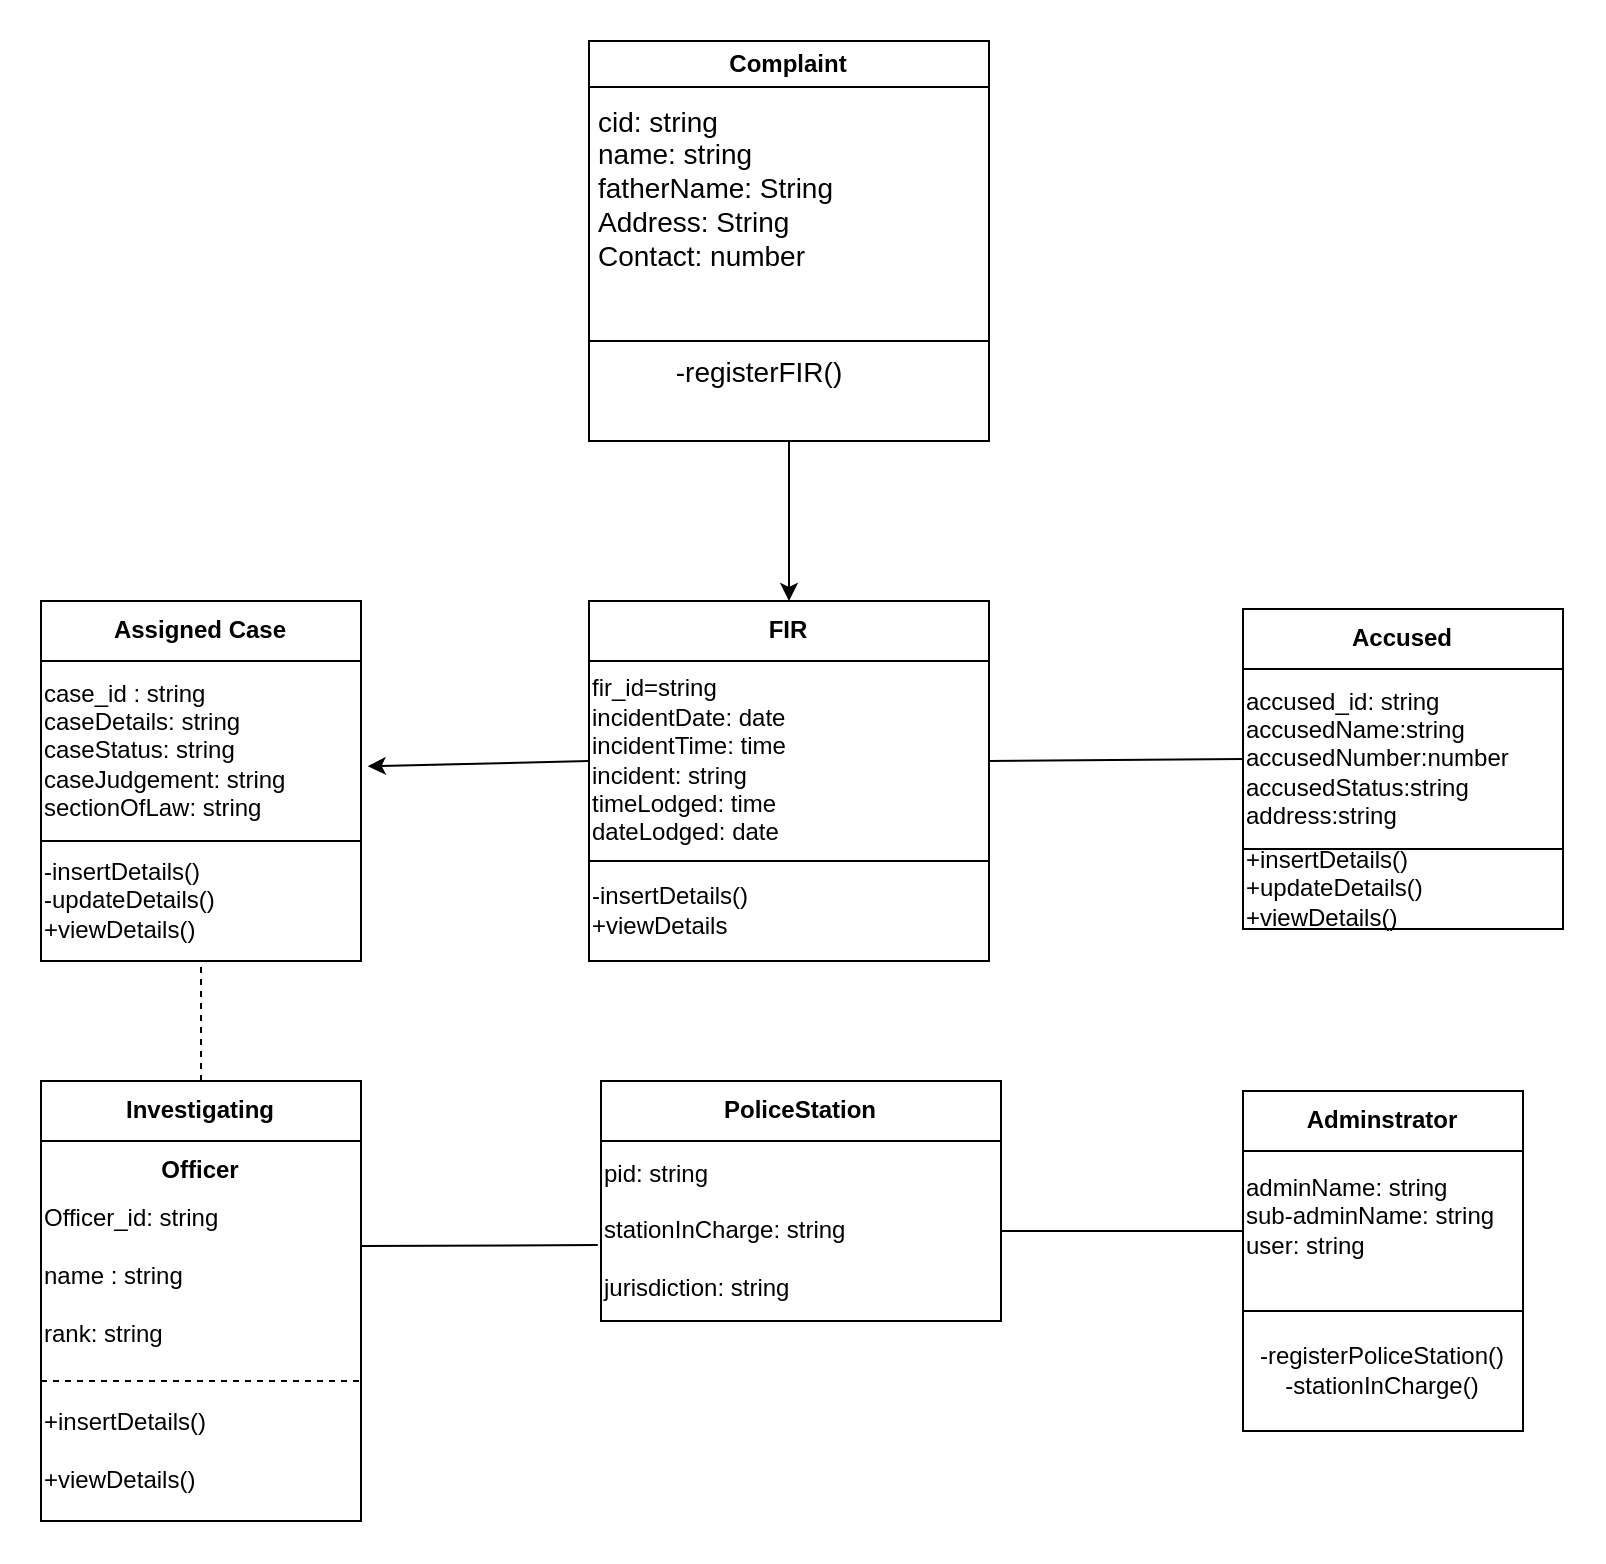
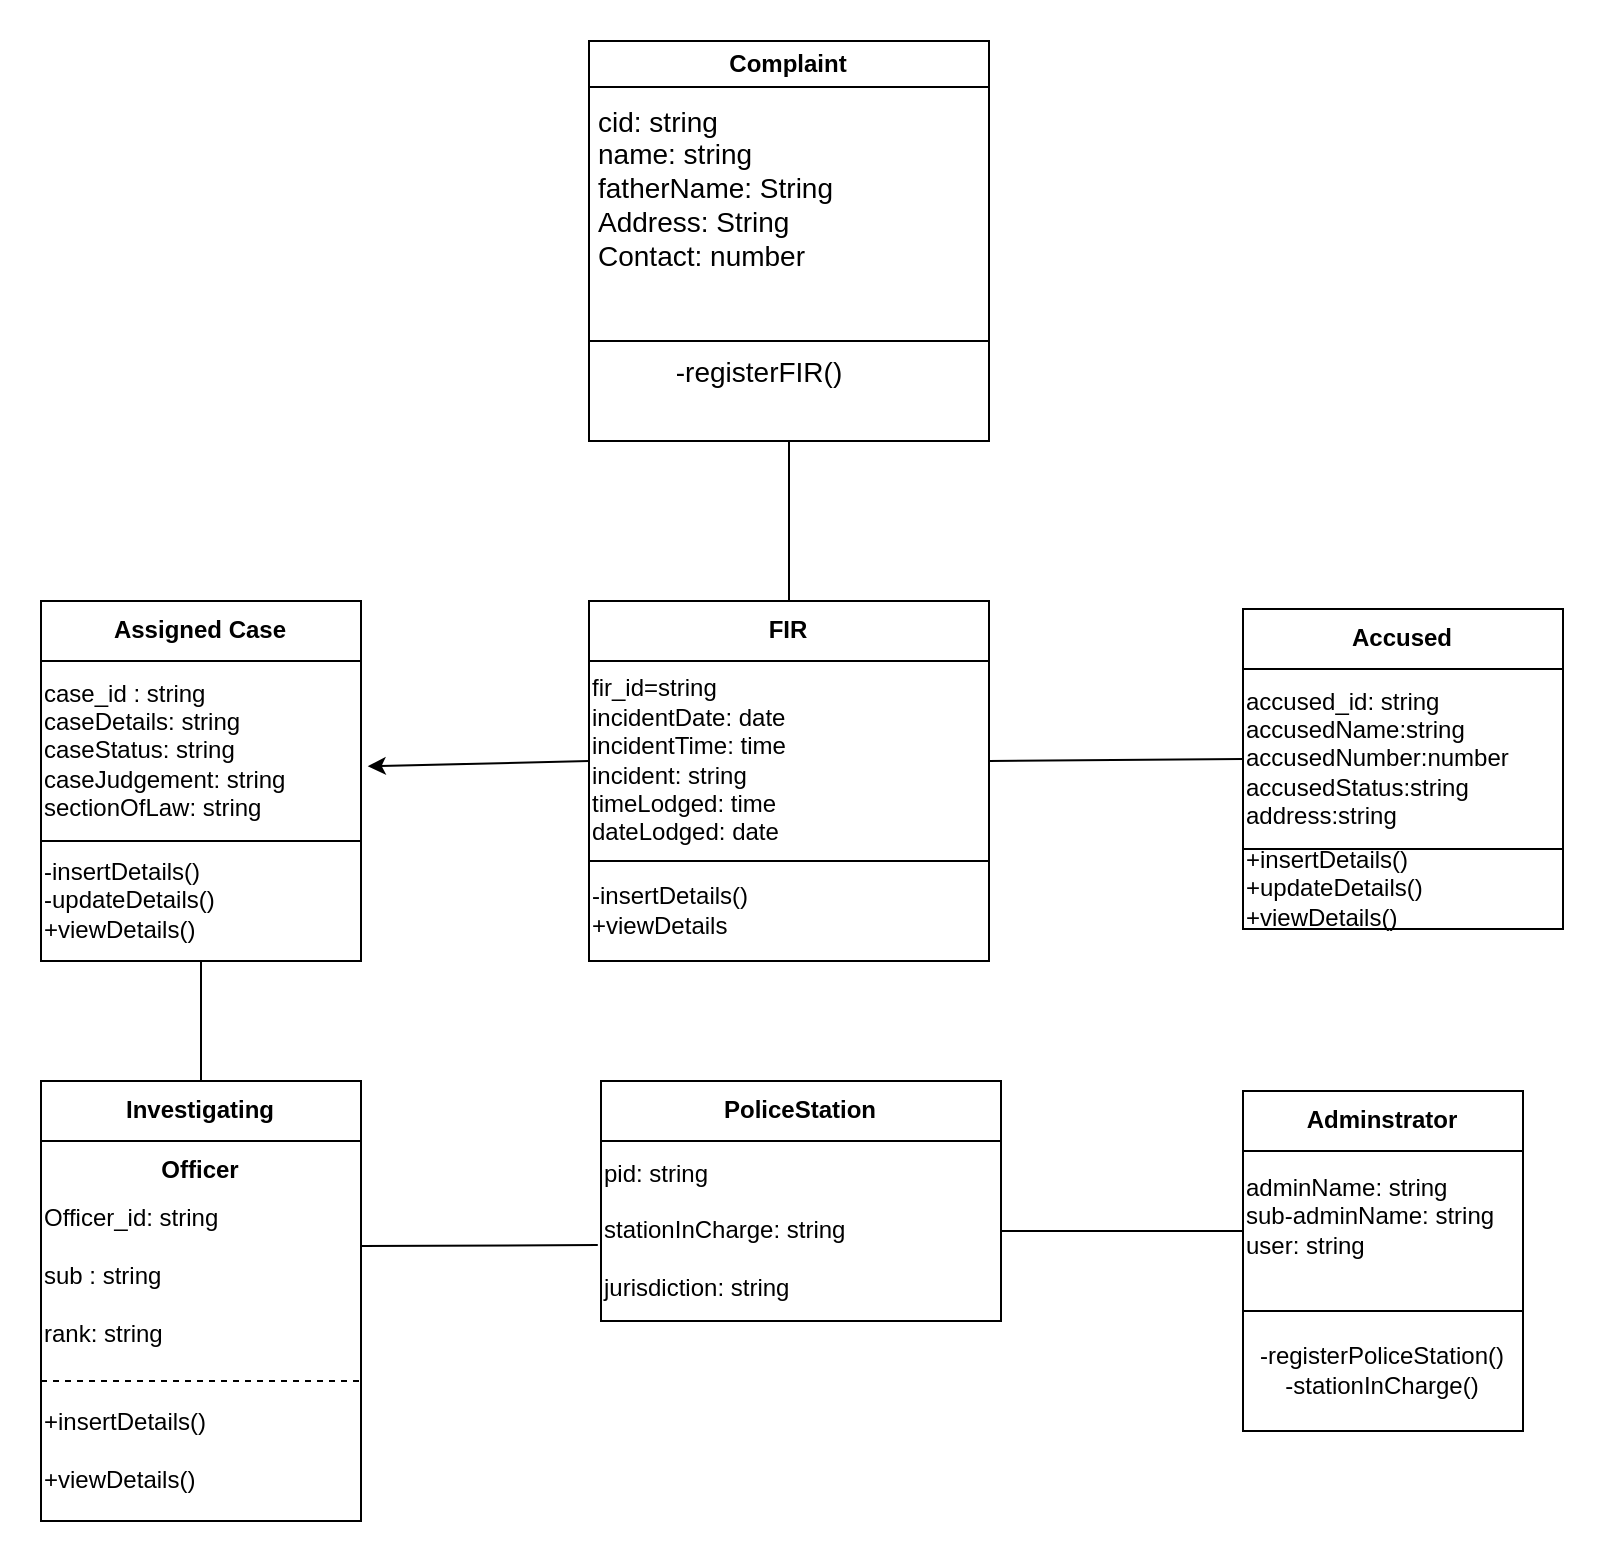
- <mxCell id="6" value="" style="endArrow=classic;html=1;rounded=0;exitX=0.5;exitY=1;exitDx=0;exitDy=0;" edge="1" parent="1" source="2" target="7"><mxGeometry width="50" height="50" relative="1" as="geometry"><mxPoint x="420" y="260" as="sourcePoint" /><mxPoint x="470" y="210" as="targetPoint" /></mxGeometry></mxCell>
+ <mxCell id="6" value="" style="endArrow=none;html=1;rounded=0;exitX=0.5;exitY=1;exitDx=0;exitDy=0;" edge="1" parent="1" source="2" target="7"><mxGeometry width="50" height="50" relative="1" as="geometry"><mxPoint x="420" y="260" as="sourcePoint" /><mxPoint x="470" y="210" as="targetPoint" /></mxGeometry></mxCell>
- <mxCell id="26" value="" style="endArrow=none;html=1;rounded=0;exitX=0.5;exitY=0;exitDx=0;exitDy=0;entryX=0.5;entryY=1;entryDx=0;entryDy=0;dashed=1;" edge="1" parent="1" source="21" target="13"><mxGeometry width="50" height="50" relative="1" as="geometry"><mxPoint x="430" y="520" as="sourcePoint" /><mxPoint x="480" y="470" as="targetPoint" /></mxGeometry></mxCell>
+ <mxCell id="26" value="" style="endArrow=none;html=1;rounded=0;exitX=0.5;exitY=0;exitDx=0;exitDy=0;entryX=0.5;entryY=1;entryDx=0;entryDy=0;" edge="1" parent="1" source="21" target="13"><mxGeometry width="50" height="50" relative="1" as="geometry"><mxPoint x="430" y="520" as="sourcePoint" /><mxPoint x="480" y="470" as="targetPoint" /></mxGeometry></mxCell>
- <mxCell id="23" value="Officer_id: string&amp;nbsp;&lt;div&gt;&lt;br&gt;&lt;/div&gt;&lt;div&gt;name : string&lt;br&gt;&lt;br&gt;rank: string&lt;/div&gt;&lt;div&gt;&lt;br&gt;&lt;/div&gt;" style="text;html=1;align=left;verticalAlign=middle;whiteSpace=wrap;rounded=0;" vertex="1" parent="21"><mxGeometry y="60" width="160" height="90" as="geometry" /></mxCell>
+ <mxCell id="23" value="Officer_id: string&amp;nbsp;&lt;div&gt;&lt;br&gt;&lt;/div&gt;&lt;div&gt;sub : string&lt;br&gt;&lt;br&gt;rank: string&lt;/div&gt;&lt;div&gt;&lt;br&gt;&lt;/div&gt;" style="text;html=1;align=left;verticalAlign=middle;whiteSpace=wrap;rounded=0;" vertex="1" parent="21"><mxGeometry y="60" width="160" height="90" as="geometry" /></mxCell>
